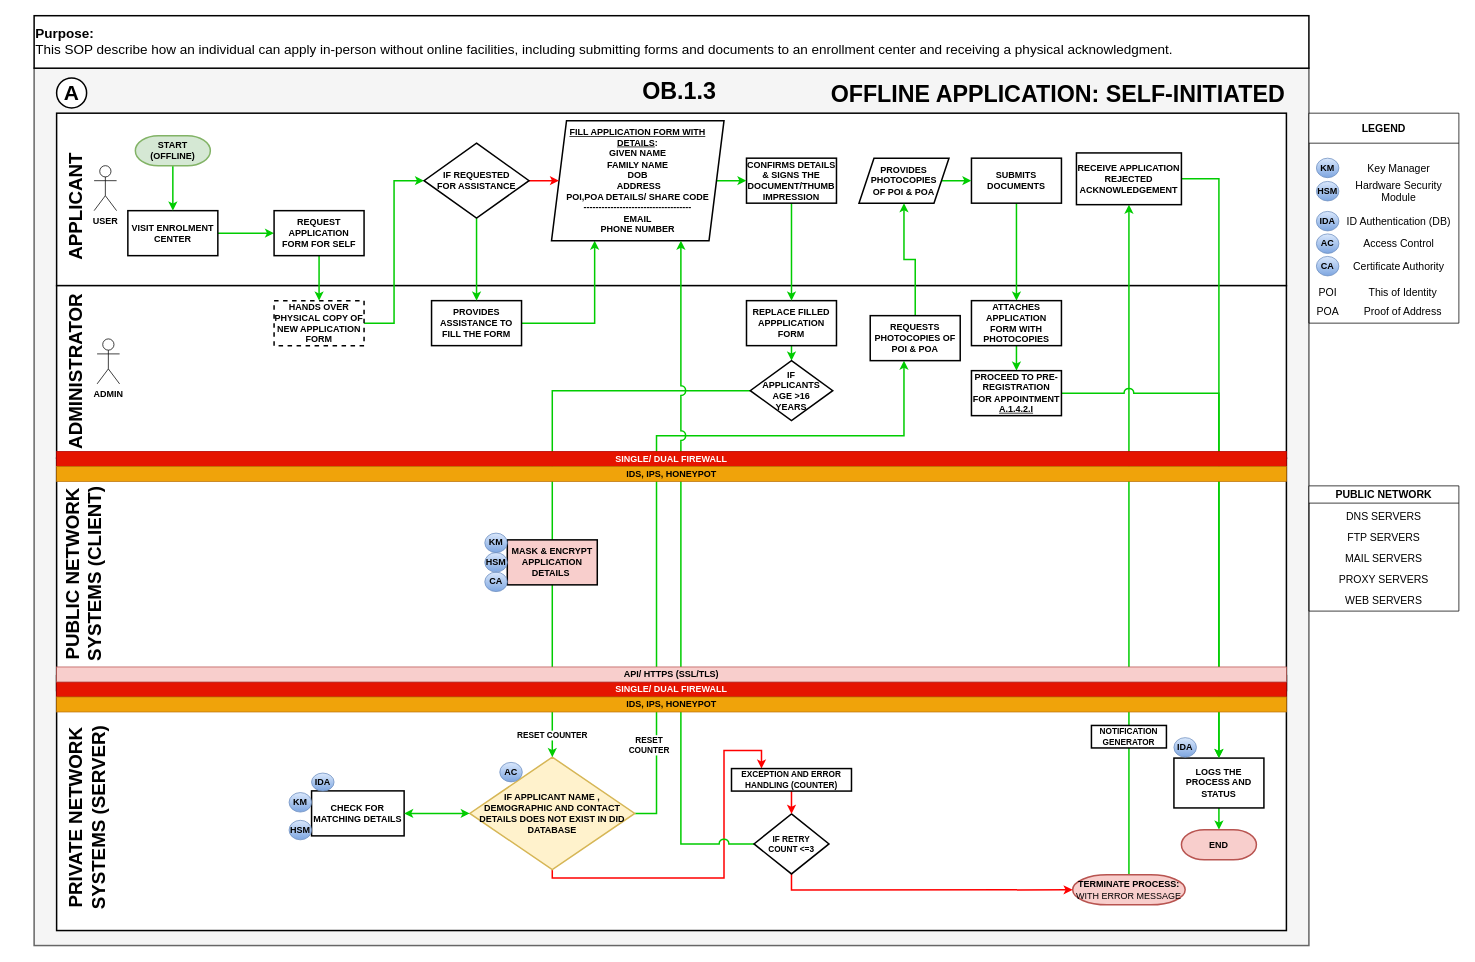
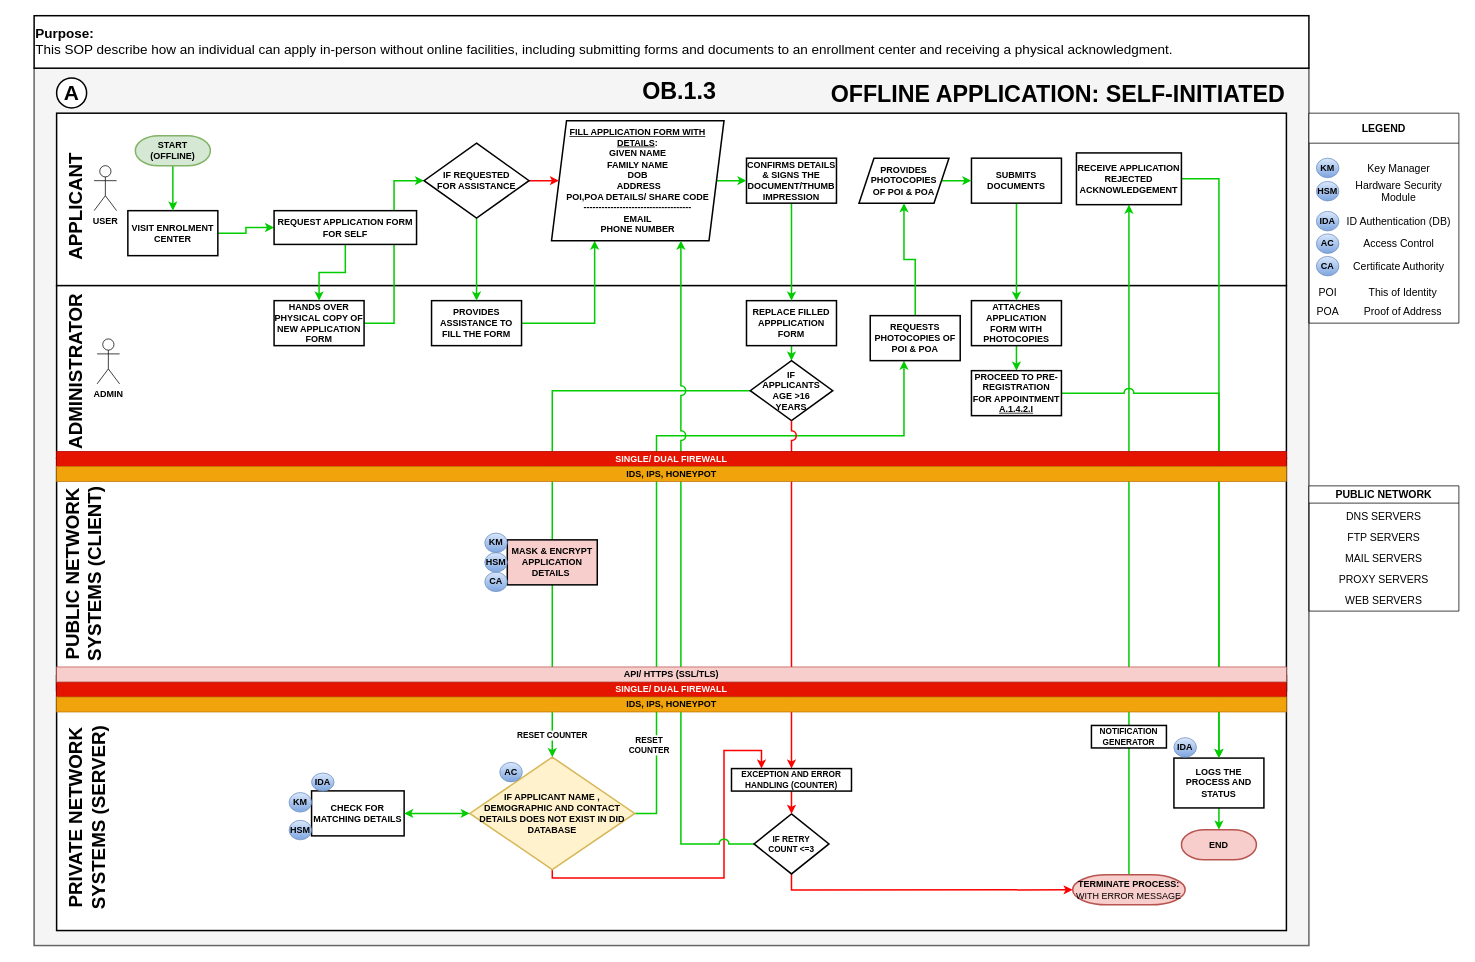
- <mxCell id="28" value="REQUEST APPLICATION FORM FOR SELF" style="rounded=0;whiteSpace=wrap;html=1;strokeWidth=2;fontStyle=1" parent="1" vertex="1"><mxGeometry x="365" y="280" width="120" height="60" as="geometry" /></mxCell>
+ <mxCell id="28" value="REQUEST APPLICATION FORM FOR SELF" style="rounded=0;whiteSpace=wrap;html=1;strokeWidth=2;fontStyle=1" parent="1" vertex="1"><mxGeometry x="365" y="280" width="190" height="45" as="geometry" /></mxCell>
- <mxCell id="15" value="HANDS OVER PHYSICAL COPY OF NEW APPLICATION FORM" style="rounded=0;whiteSpace=wrap;html=1;strokeWidth=2;fontStyle=1;dashed=1;" parent="1" vertex="1"><mxGeometry x="365" y="400" width="120" height="60" as="geometry" /></mxCell>
+ <mxCell id="15" value="HANDS OVER PHYSICAL COPY OF NEW APPLICATION FORM" style="rounded=0;whiteSpace=wrap;html=1;strokeWidth=2;fontStyle=1" parent="1" vertex="1"><mxGeometry x="365" y="400" width="120" height="60" as="geometry" /></mxCell>
+ <mxCell id="86" value="" style="edgeStyle=orthogonalEdgeStyle;rounded=0;orthogonalLoop=1;jettySize=auto;html=1;exitX=0.5;exitY=1;exitDx=0;exitDy=0;strokeColor=#FF0000;strokeWidth=2;fontStyle=1;entryX=0.5;entryY=0;entryDx=0;entryDy=0;jumpStyle=arc;jumpSize=11;" parent="1" source="45" target="90" edge="1"><mxGeometry relative="1" as="geometry"><mxPoint x="1055" y="560" as="sourcePoint" /><mxPoint x="1430" y="1186" as="targetPoint" /></mxGeometry></mxCell>
